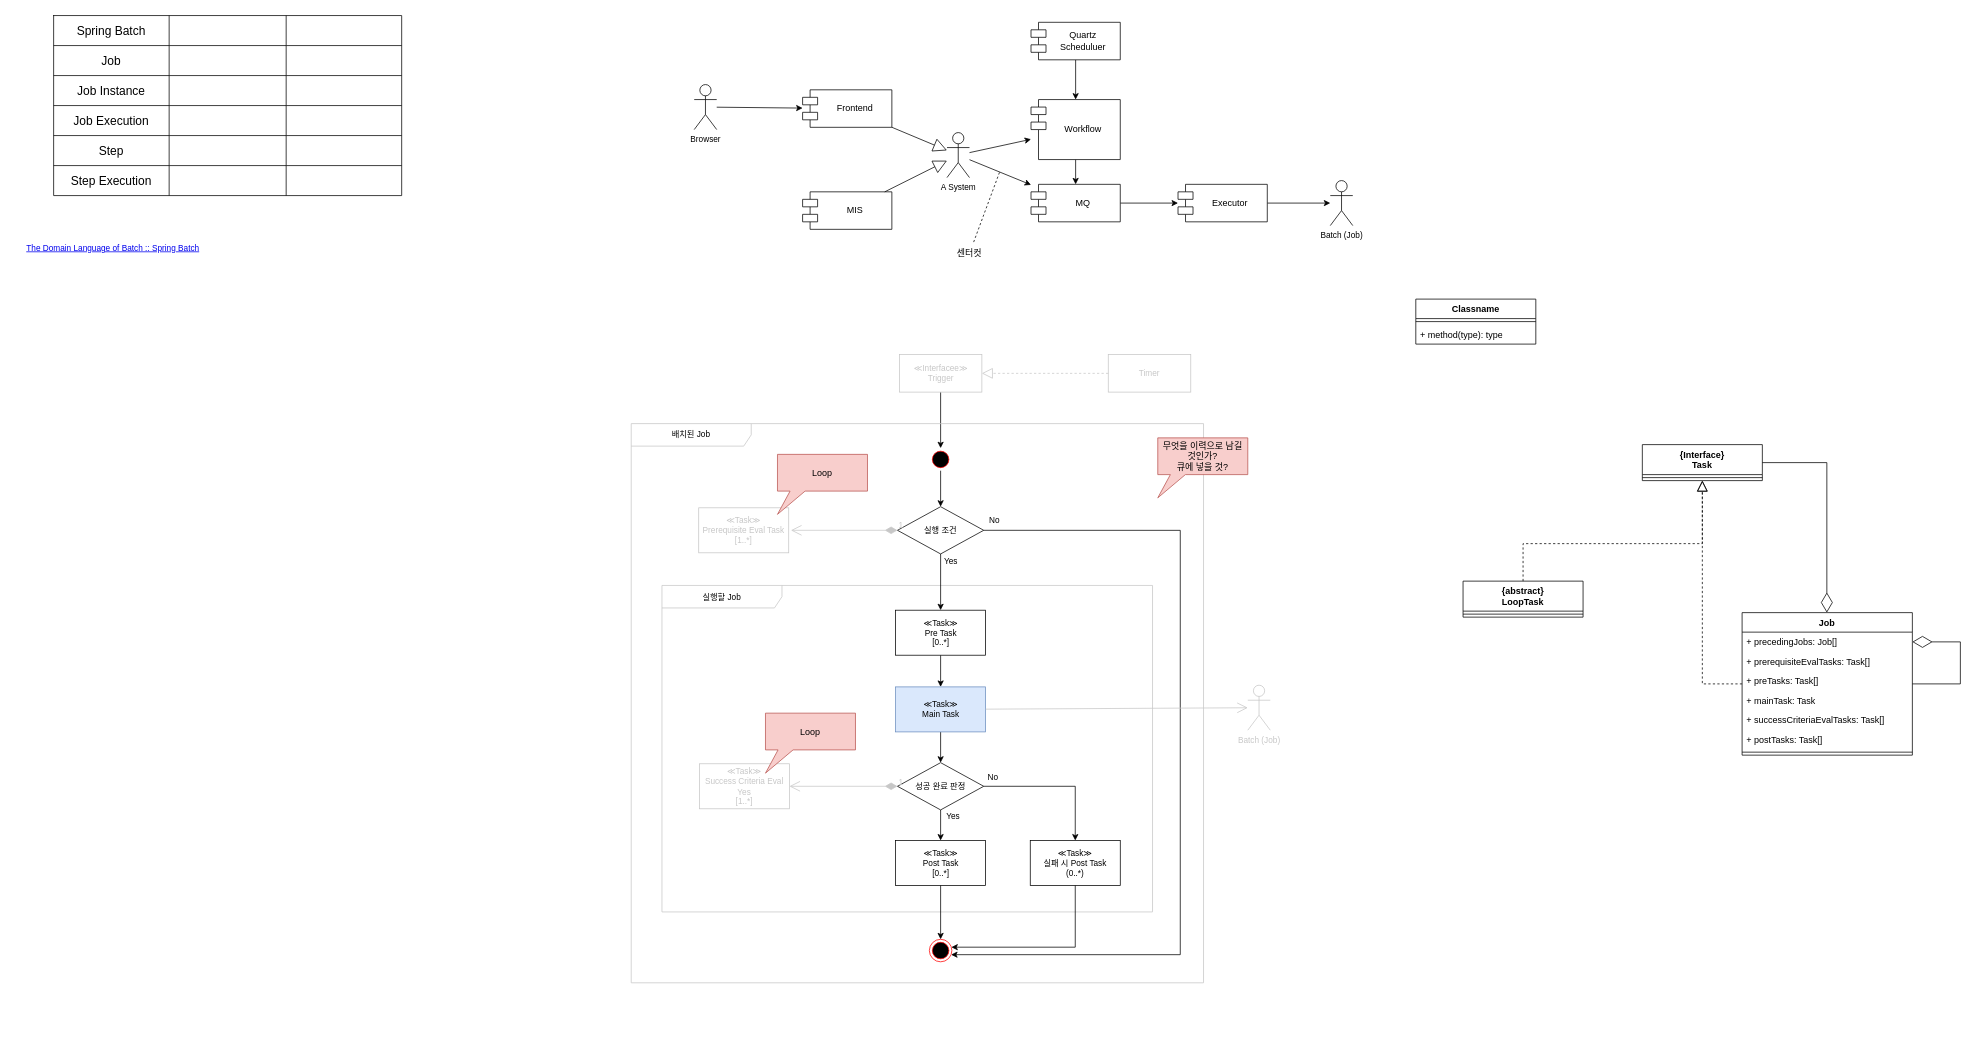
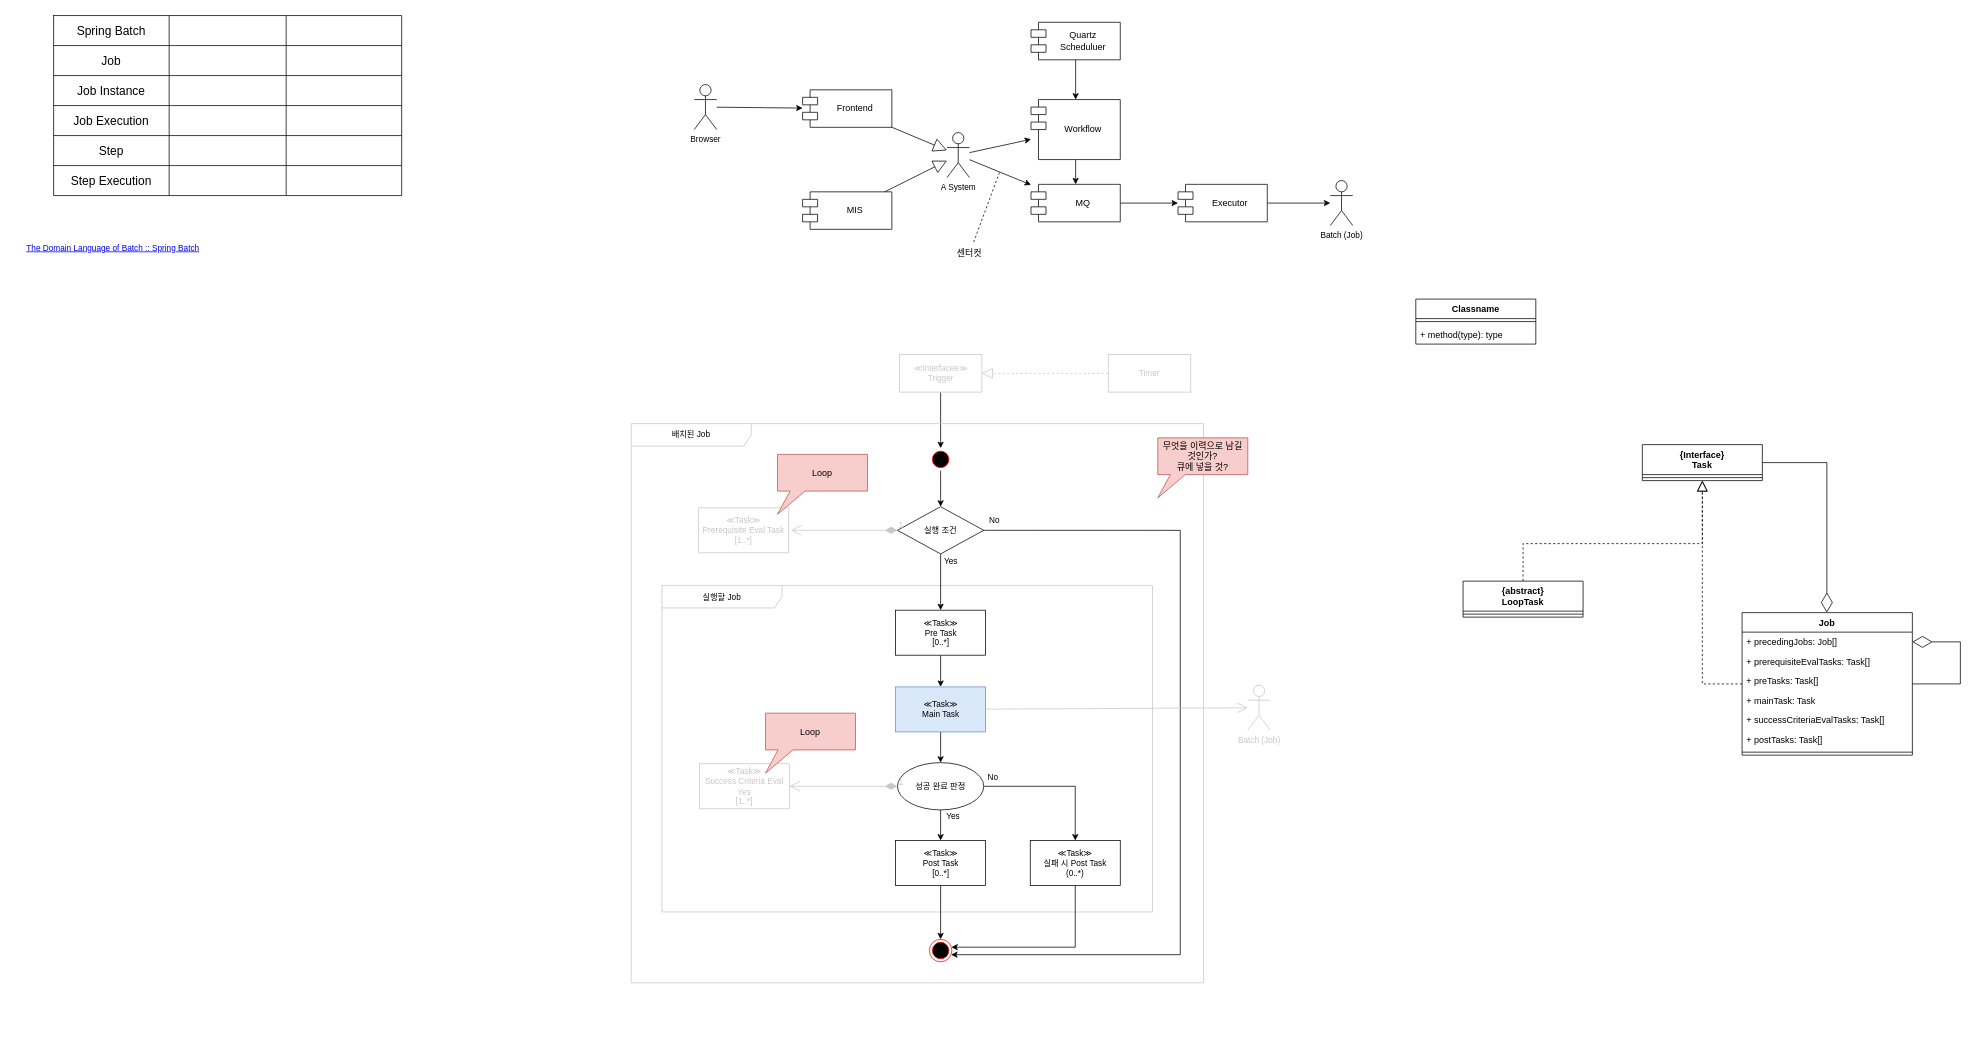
- <mxCell id="30" value="성공 완료 판정" style="rhombus;whiteSpace=wrap;html=1;fontFamily=Helvetica;fontSize=11;fontColor=default;labelBackgroundColor=none;" parent="23" vertex="1"><mxGeometry x="314" y="236.25" width="115" height="63" as="geometry" /></mxCell>
+ <mxCell id="30" value="성공 완료 판정" style="ellipse;whiteSpace=wrap;html=1;fontFamily=Helvetica;fontSize=11;fontColor=default;labelBackgroundColor=none;" parent="23" vertex="1"><mxGeometry x="314" y="236.25" width="115" height="63" as="geometry" /></mxCell>
